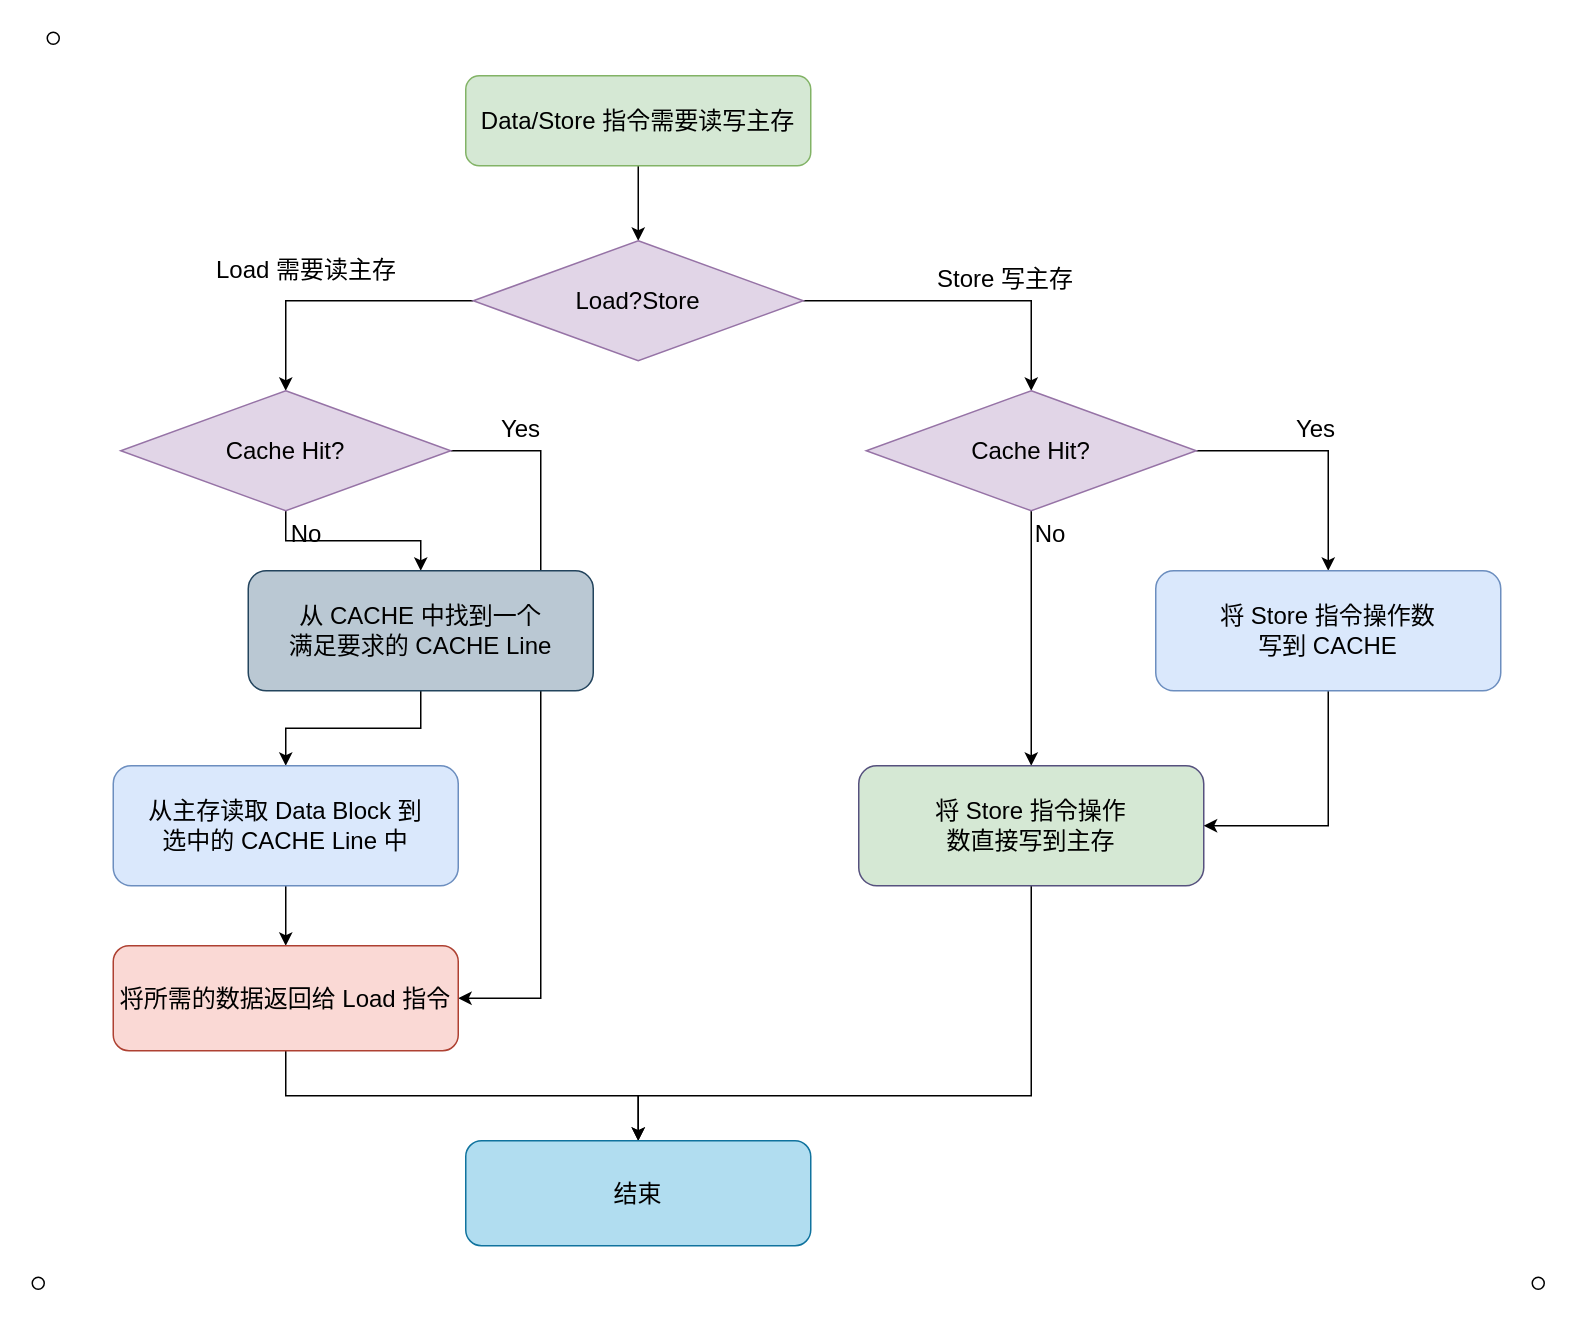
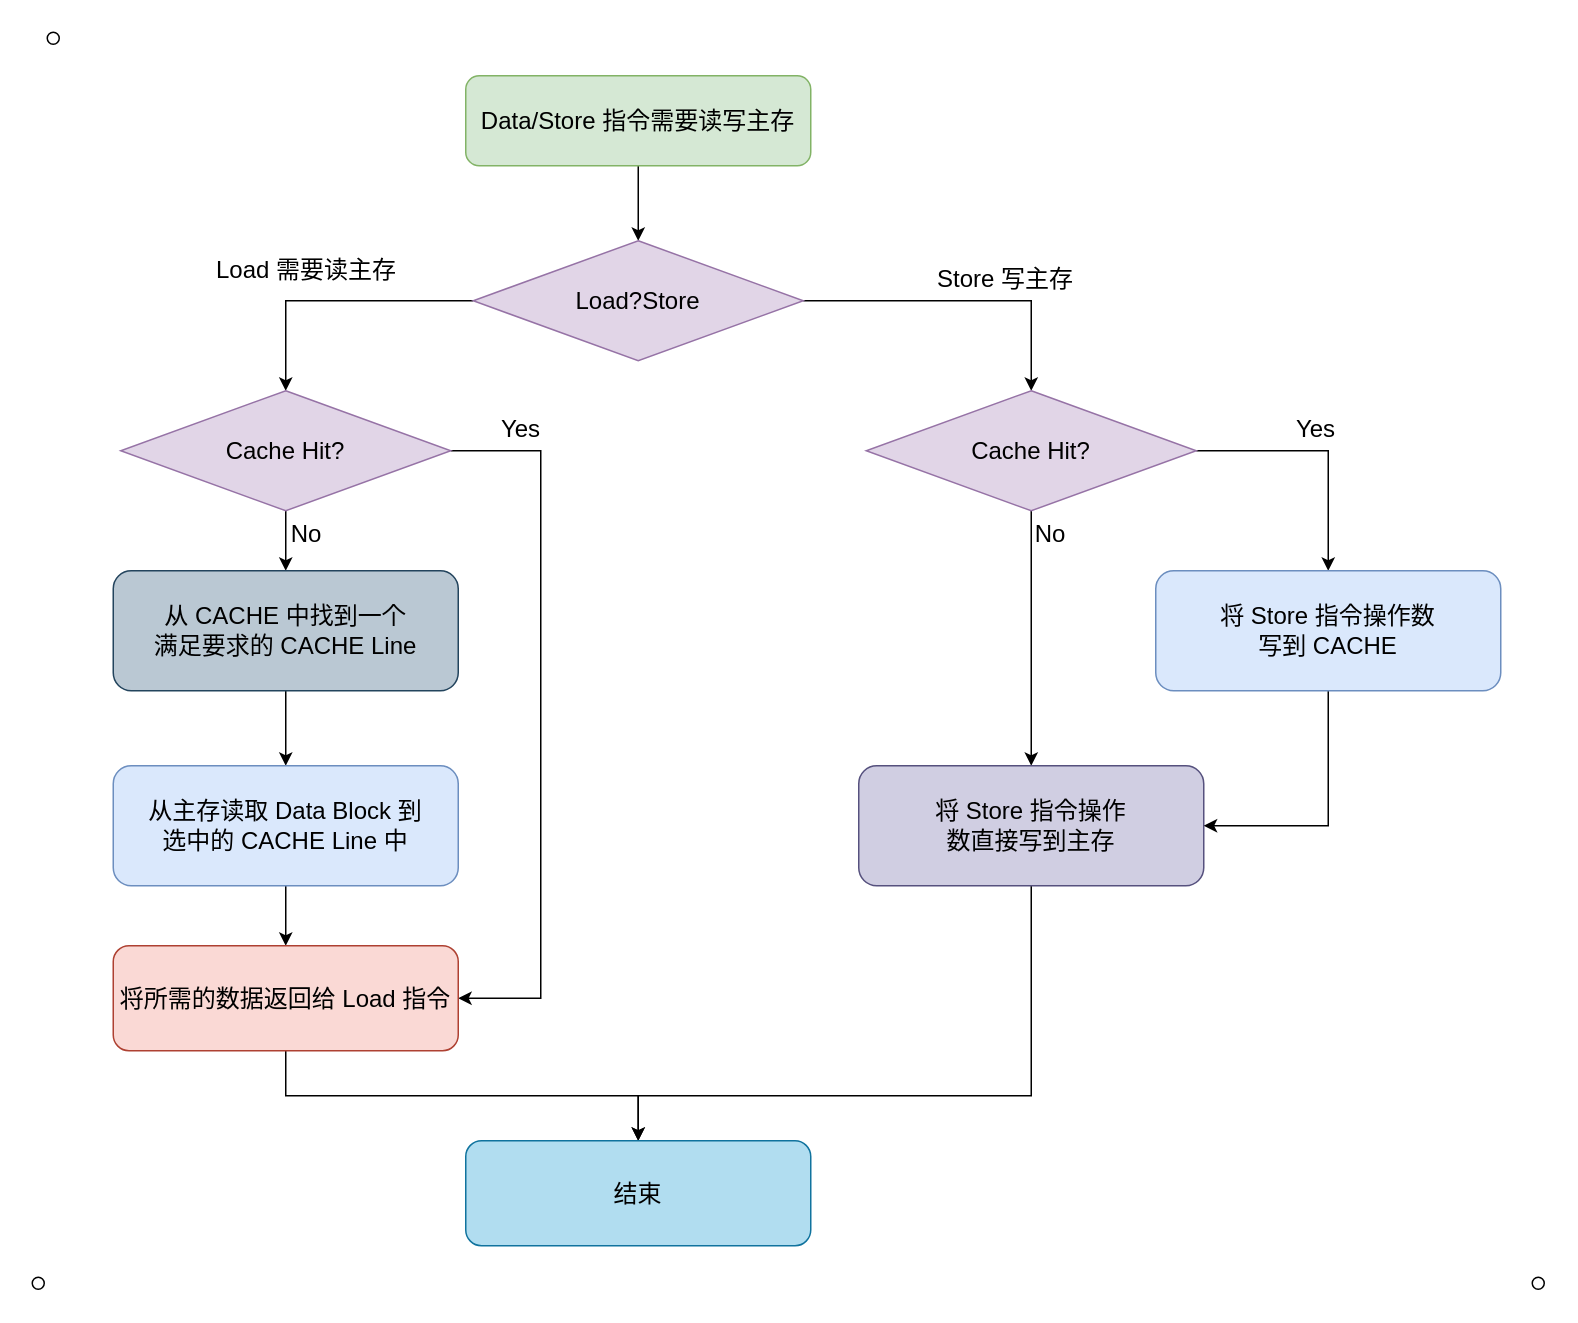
- <mxCell id="12" value="从 CACHE 中找到一个&lt;br&gt;满足要求的 CACHE Line" style="rounded=1;whiteSpace=wrap;html=1;fontSize=16;fillColor=#bac8d3;strokeColor=#23445d;" parent="1" vertex="1"><mxGeometry x="165" y="380" width="230" height="80" as="geometry" /></mxCell>
+ <mxCell id="12" value="从 CACHE 中找到一个&lt;br&gt;满足要求的 CACHE Line" style="rounded=1;whiteSpace=wrap;html=1;fontSize=16;fillColor=#bac8d3;strokeColor=#23445d;" parent="1" vertex="1"><mxGeometry x="75" y="380" width="230" height="80" as="geometry" /></mxCell>
- <mxCell id="23" value="将 Store 指令操作&lt;br&gt;数直接写到主存" style="rounded=1;whiteSpace=wrap;html=1;fontSize=16;fillColor=#d5e8d4;strokeColor=#56517e;" parent="1" vertex="1"><mxGeometry x="572" y="510" width="230" height="80" as="geometry" /></mxCell>
+ <mxCell id="23" value="将 Store 指令操作&lt;br&gt;数直接写到主存" style="rounded=1;whiteSpace=wrap;html=1;fontSize=16;fillColor=#d0cee2;strokeColor=#56517e;" parent="1" vertex="1"><mxGeometry x="572" y="510" width="230" height="80" as="geometry" /></mxCell>
